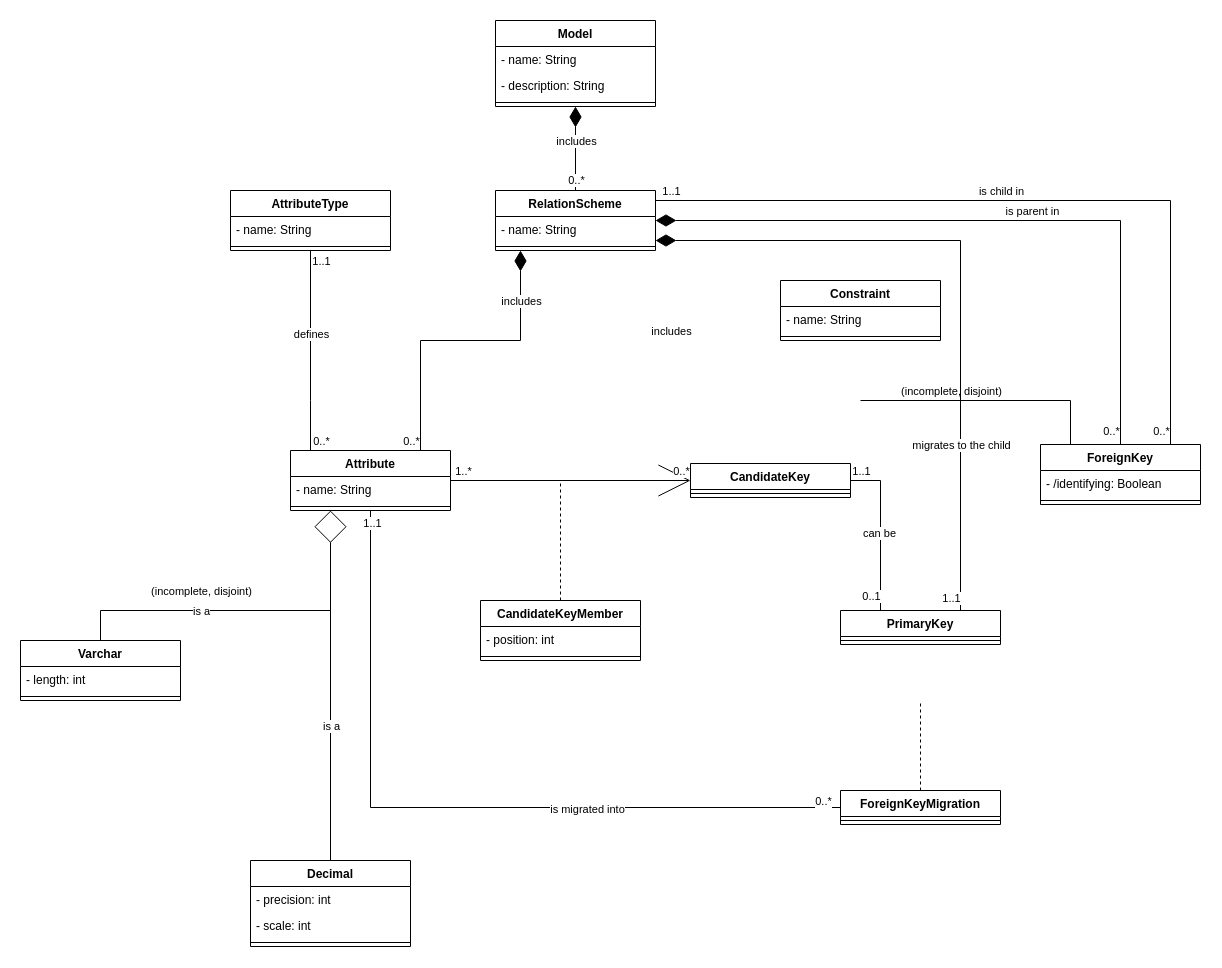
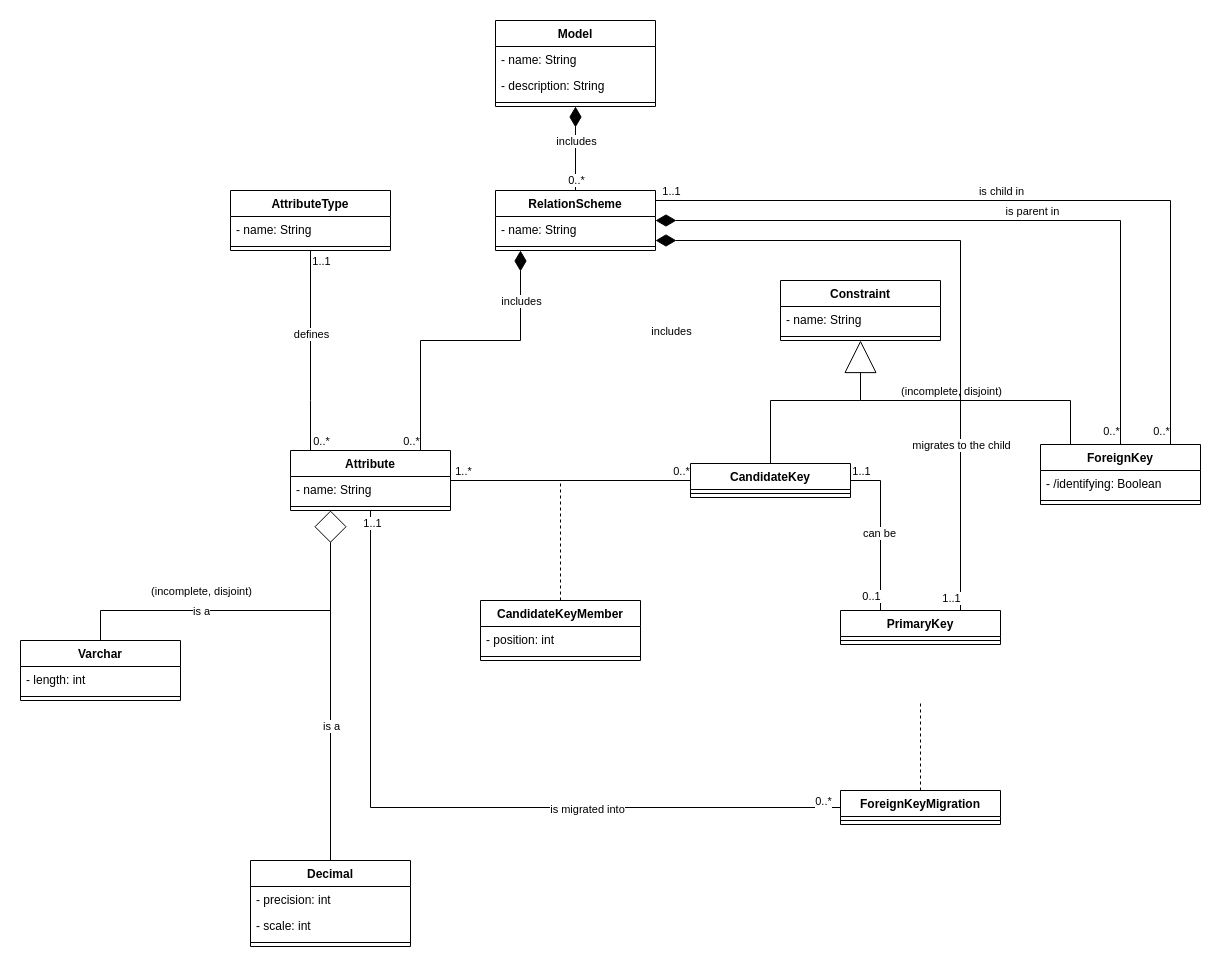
+ <mxCell id="34" style="edgeStyle=orthogonalEdgeStyle;rounded=0;orthogonalLoop=1;jettySize=auto;html=1;endArrow=block;endFill=0;endSize=30;" parent="1" source="39" target="45" edge="1"><mxGeometry relative="1" as="geometry"><Array as="points"><mxPoint x="770" y="400" /><mxPoint x="860" y="400" /></Array></mxGeometry></mxCell>
- <mxCell id="24" style="edgeStyle=orthogonalEdgeStyle;rounded=0;orthogonalLoop=1;jettySize=auto;html=1;endArrow=open;endFill=0;endSize=30;" parent="1" source="31" target="39" edge="1"><mxGeometry relative="1" as="geometry" /></mxCell>
+ <mxCell id="24" style="edgeStyle=orthogonalEdgeStyle;rounded=0;orthogonalLoop=1;jettySize=auto;html=1;endArrow=none;endFill=0;endSize=30;" parent="1" source="31" target="39" edge="1"><mxGeometry relative="1" as="geometry" /></mxCell>
